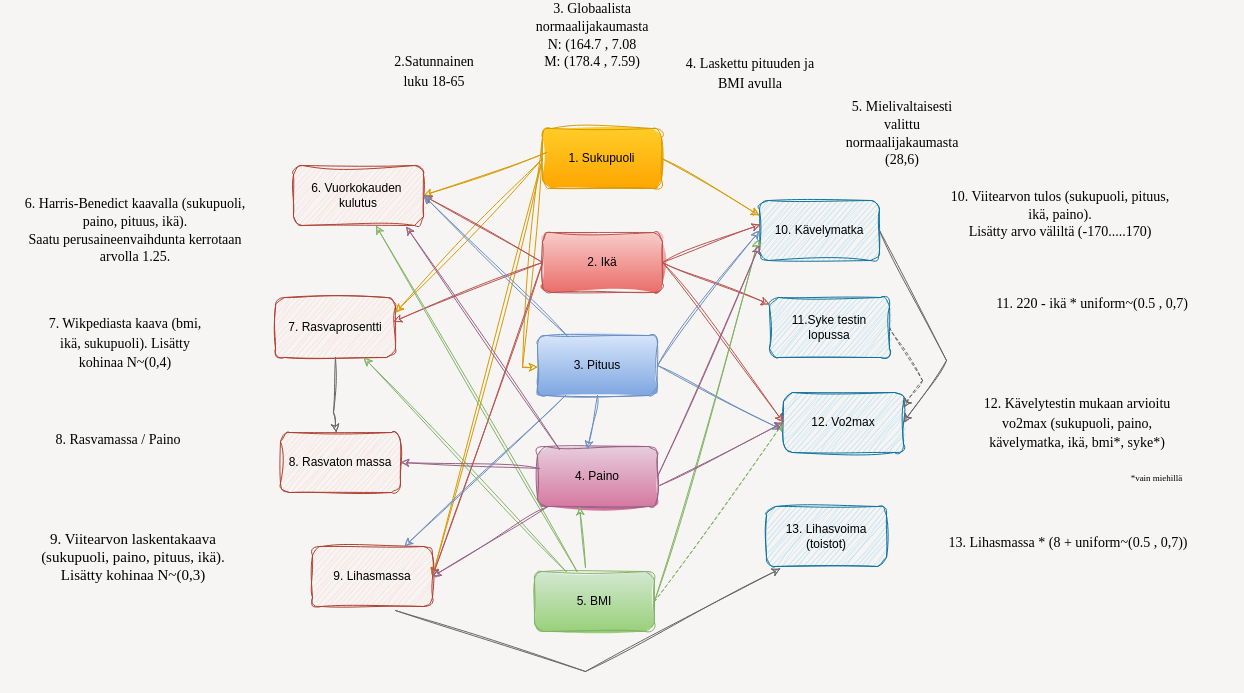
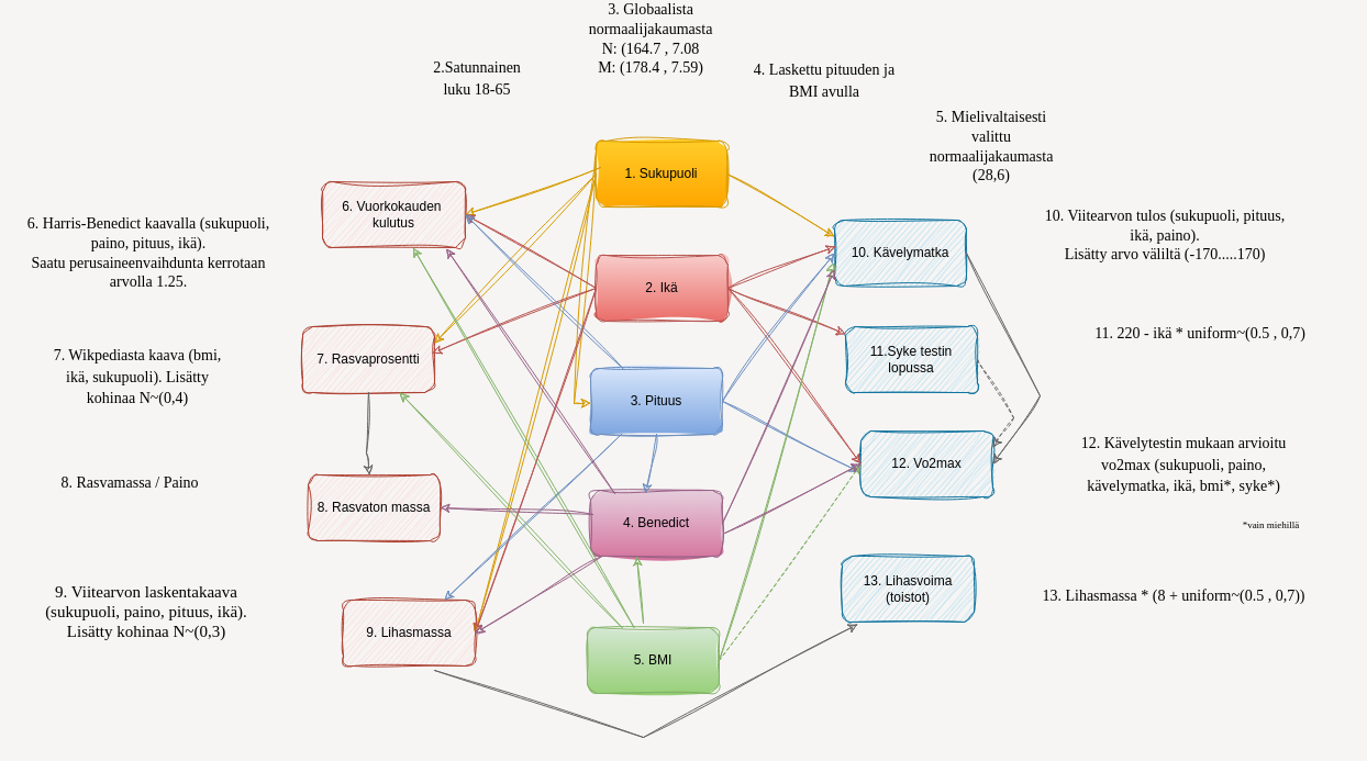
- <mxCell id="6" value="4. Paino" style="rounded=1;whiteSpace=wrap;html=1;fillColor=#e6d0de;gradientColor=#d5739d;strokeColor=#996185;sketch=1;curveFitting=1;jiggle=2;" parent="1" vertex="1"><mxGeometry x="537" y="440" width="120" height="60" as="geometry" /></mxCell>
+ <mxCell id="6" value="4. Benedict" style="rounded=1;whiteSpace=wrap;html=1;fillColor=#e6d0de;gradientColor=#d5739d;strokeColor=#996185;sketch=1;curveFitting=1;jiggle=2;" parent="1" vertex="1"><mxGeometry x="537" y="440" width="120" height="60" as="geometry" /></mxCell>
